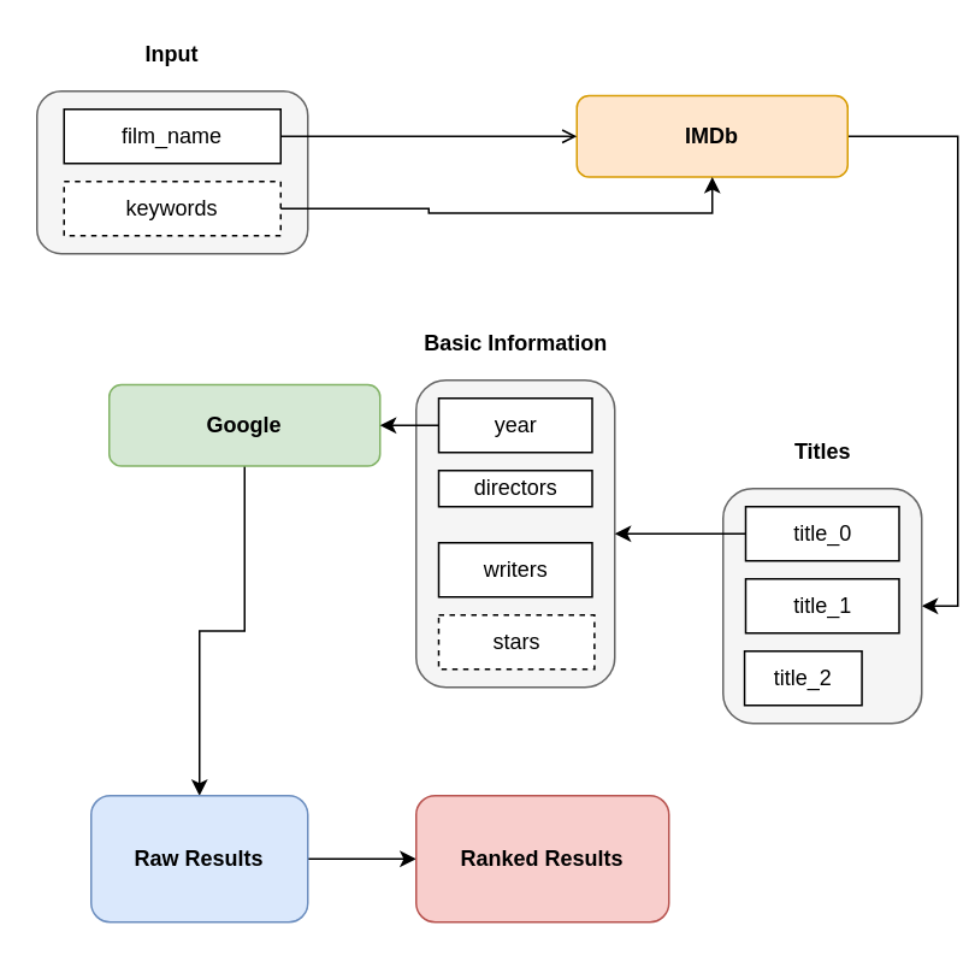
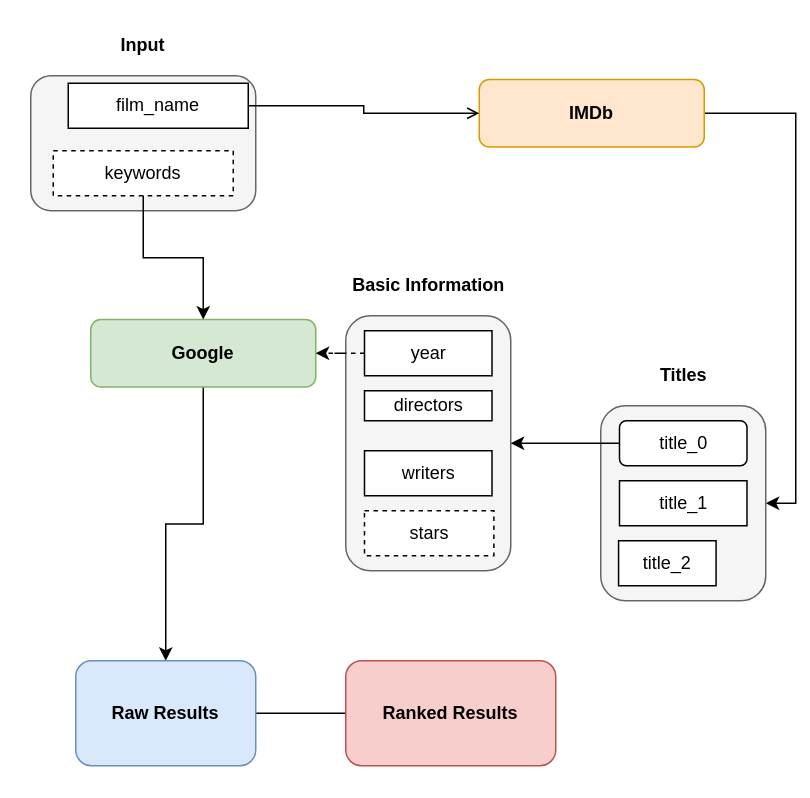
- <mxCell id="6" value="film_name" style="rounded=0;whiteSpace=wrap;html=1;" vertex="1" parent="2"><mxGeometry x="15" y="40" width="120" height="30" as="geometry" /></mxCell>
+ <mxCell id="6" value="film_name" style="rounded=0;whiteSpace=wrap;html=1;" vertex="1" parent="2"><mxGeometry x="25" y="35" width="120" height="30" as="geometry" /></mxCell>
- <mxCell id="28" style="edgeStyle=orthogonalEdgeStyle;rounded=0;orthogonalLoop=1;jettySize=auto;html=1;" edge="1" parent="1" source="7" target="9"><mxGeometry relative="1" as="geometry" /></mxCell>
+ <mxCell id="28" style="edgeStyle=orthogonalEdgeStyle;rounded=0;orthogonalLoop=1;jettySize=auto;html=1;entryX=0.5;entryY=0;entryDx=0;entryDy=0;" edge="1" parent="1" source="7" target="11"><mxGeometry relative="1" as="geometry" /></mxCell>
- <mxCell id="27" style="edgeStyle=orthogonalEdgeStyle;rounded=0;orthogonalLoop=1;jettySize=auto;html=1;exitX=0;exitY=0.5;exitDx=0;exitDy=0;" edge="1" parent="1" source="21" target="11"><mxGeometry relative="1" as="geometry" /></mxCell>
+ <mxCell id="27" style="edgeStyle=orthogonalEdgeStyle;rounded=0;orthogonalLoop=1;jettySize=auto;html=1;exitX=0;exitY=0.5;exitDx=0;exitDy=0;dashed=1;" edge="1" parent="1" source="21" target="11"><mxGeometry relative="1" as="geometry" /></mxCell>
- <mxCell id="15" value="title_0" style="rounded=0;whiteSpace=wrap;html=1;" vertex="1" parent="12"><mxGeometry x="12.5" y="40" width="85" height="30" as="geometry" /></mxCell>
+ <mxCell id="15" value="title_0" style="whiteSpace=wrap;html=1;rounded=1;" vertex="1" parent="12"><mxGeometry x="12.5" y="40" width="85" height="30" as="geometry" /></mxCell>
- <mxCell id="29" value="" style="edgeStyle=orthogonalEdgeStyle;rounded=0;orthogonalLoop=1;jettySize=auto;html=1;" edge="1" parent="1" source="30" target="31"><mxGeometry relative="1" as="geometry" /></mxCell>
+ <mxCell id="29" value="" style="edgeStyle=orthogonalEdgeStyle;rounded=0;orthogonalLoop=1;jettySize=auto;html=1;endArrow=none;" edge="1" parent="1" source="30" target="31"><mxGeometry relative="1" as="geometry" /></mxCell>
